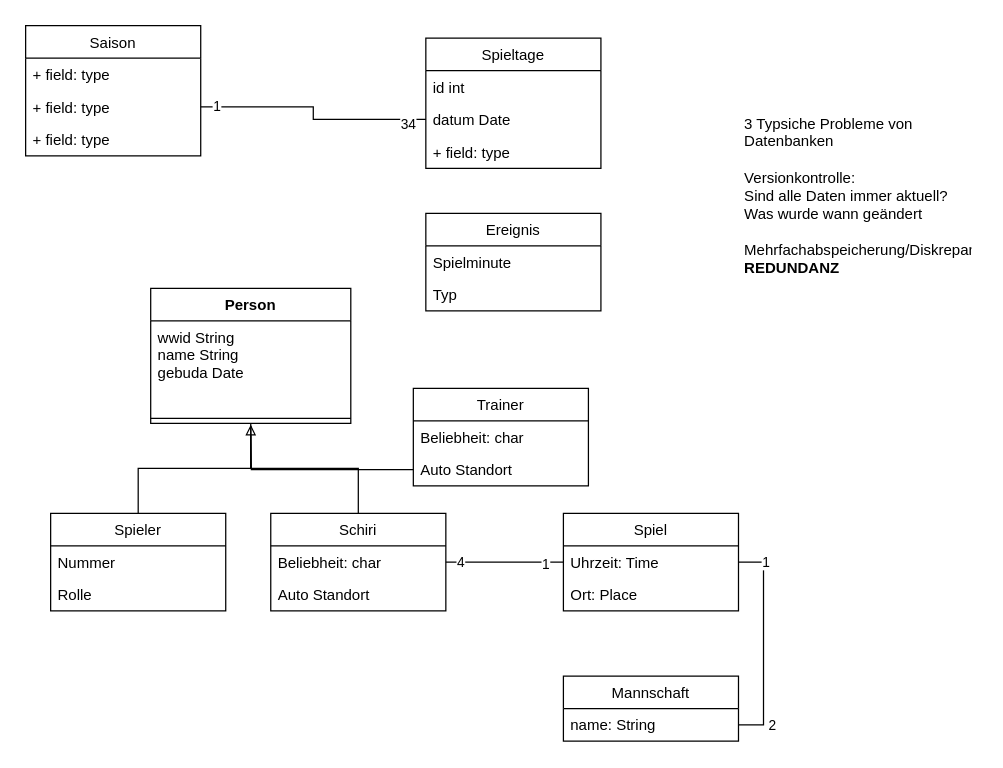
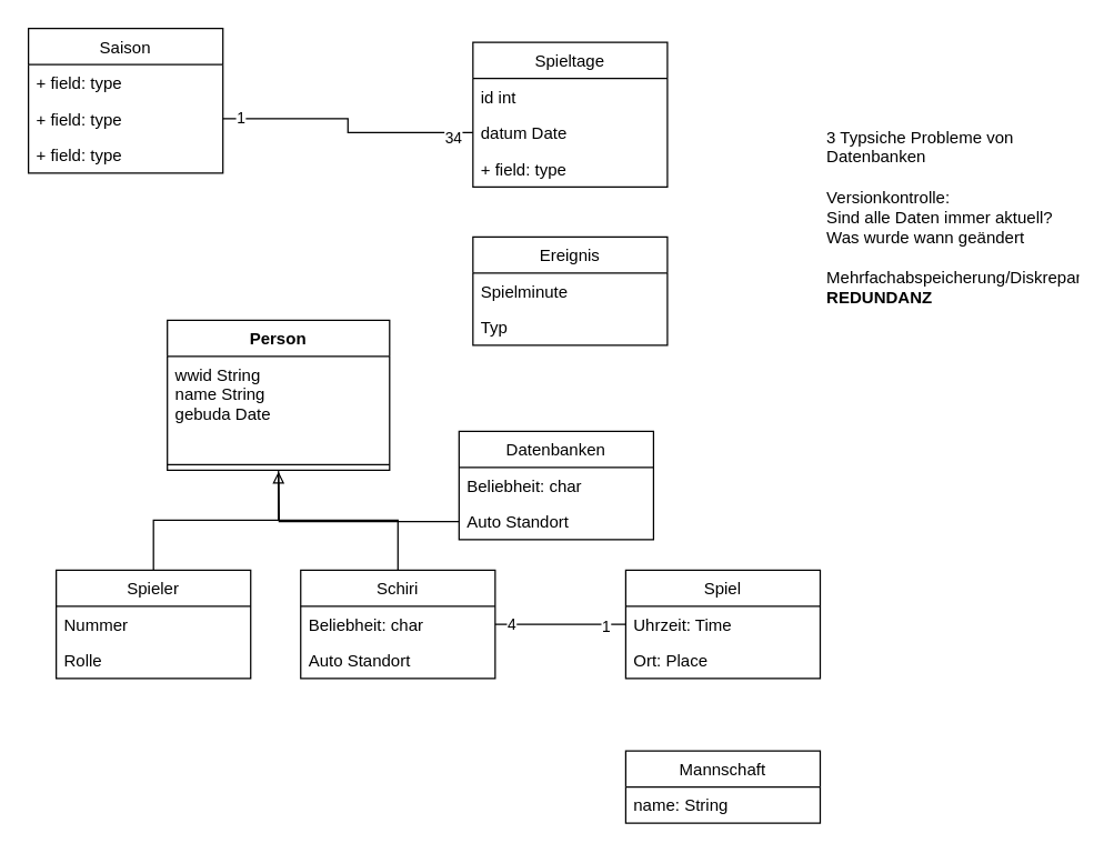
- <mxCell id="38" value="Trainer" style="swimlane;fontStyle=0;childLayout=stackLayout;horizontal=1;startSize=26;fillColor=none;horizontalStack=0;resizeParent=1;resizeParentMax=0;resizeLast=0;collapsible=1;marginBottom=0;" vertex="1" parent="1"><mxGeometry x="330" y="310" width="140" height="78" as="geometry" /></mxCell>
+ <mxCell id="38" value="Datenbanken" style="swimlane;fontStyle=0;childLayout=stackLayout;horizontal=1;startSize=26;fillColor=none;horizontalStack=0;resizeParent=1;resizeParentMax=0;resizeLast=0;collapsible=1;marginBottom=0;" vertex="1" parent="1"><mxGeometry x="330" y="310" width="140" height="78" as="geometry" /></mxCell>
- <mxCell id="29" style="edgeStyle=orthogonalEdgeStyle;rounded=0;orthogonalLoop=1;jettySize=auto;html=1;exitX=1;exitY=0.5;exitDx=0;exitDy=0;entryX=1;entryY=0.5;entryDx=0;entryDy=0;endArrow=none;endFill=0;" edge="1" parent="1" source="17" target="20"><mxGeometry relative="1" as="geometry" /></mxCell>
- <mxCell id="30" value="1" style="edgeLabel;html=1;align=center;verticalAlign=middle;resizable=0;points=[];" vertex="1" connectable="0" parent="29"><mxGeometry x="-0.765" y="1" relative="1" as="geometry"><mxPoint y="-1" as="offset" /></mxGeometry></mxCell>
- <mxCell id="31" value="2" style="edgeLabel;html=1;align=center;verticalAlign=middle;resizable=0;points=[];" vertex="1" connectable="0" parent="29"><mxGeometry x="0.765" y="-6" relative="1" as="geometry"><mxPoint x="6" y="6" as="offset" /></mxGeometry></mxCell>
